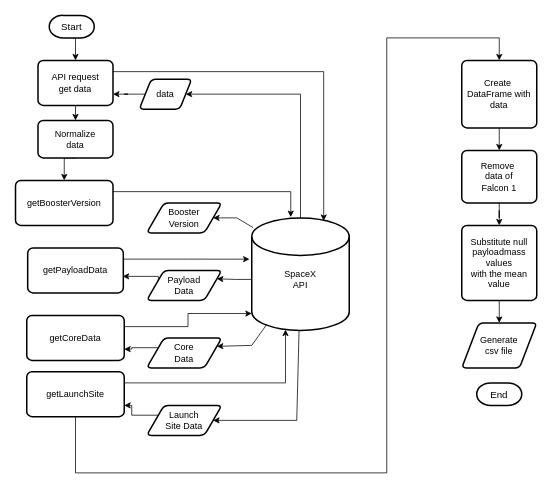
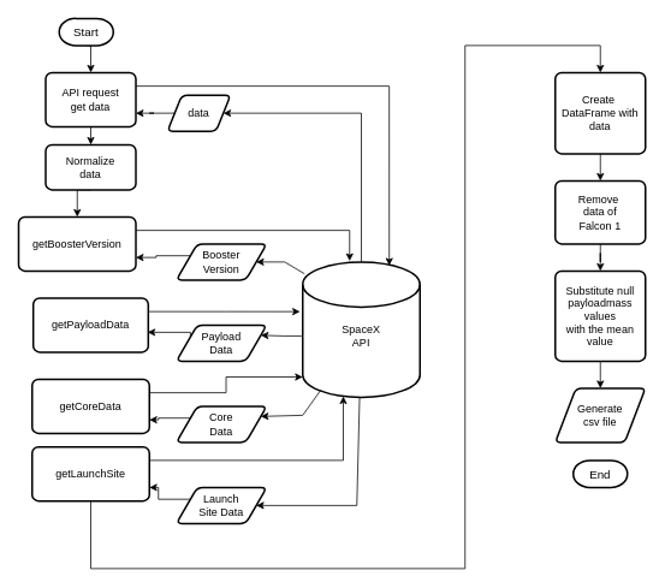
+ <mxCell id="30" style="edgeStyle=orthogonalEdgeStyle;rounded=0;orthogonalLoop=1;jettySize=auto;html=1;exitX=0;exitY=0.25;exitDx=0;exitDy=0;entryX=1;entryY=0.75;entryDx=0;entryDy=0;" edge="1" parent="1" source="31" target="11"><mxGeometry relative="1" as="geometry" /></mxCell>
